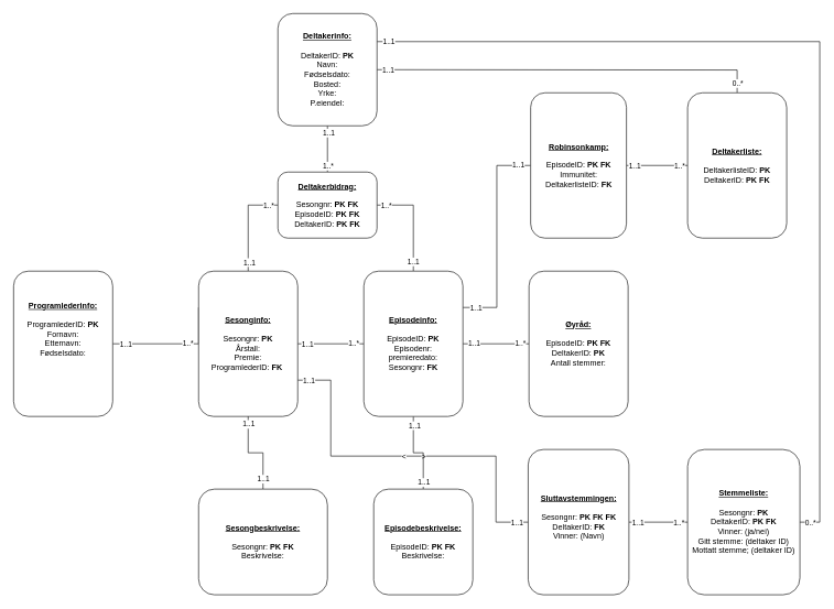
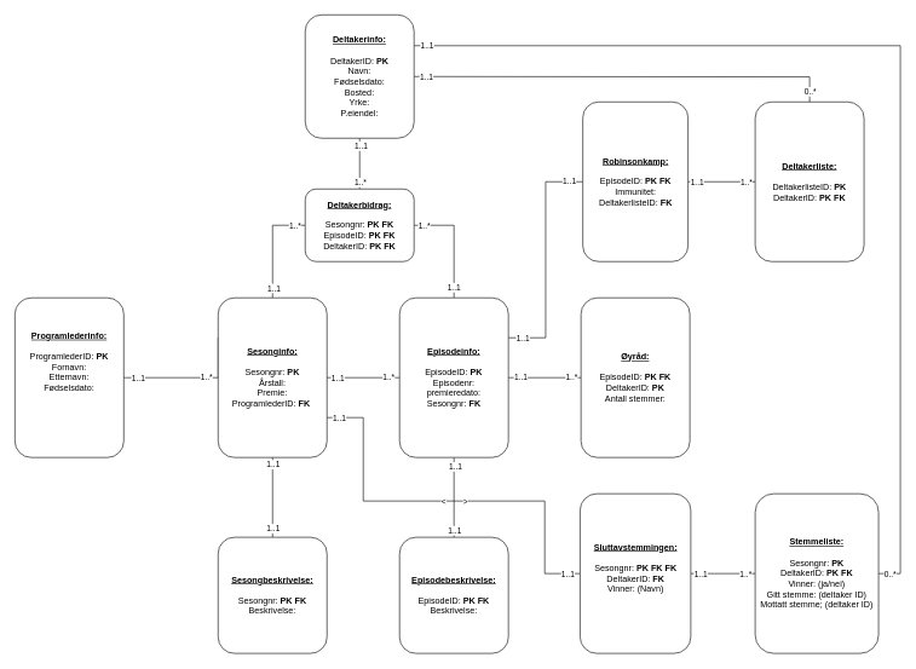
- <mxCell id="49" value="&lt;div&gt;&lt;u&gt;&lt;b&gt;Sesongbeskrivelse:&lt;/b&gt;&lt;/u&gt;&lt;/div&gt;&lt;div&gt;&lt;u&gt;&lt;b&gt;&lt;br&gt;&lt;/b&gt;&lt;/u&gt;&lt;/div&gt;&lt;div&gt;Sesongnr: &lt;b&gt;PK FK&lt;/b&gt;&lt;/div&gt;&lt;div&gt;Beskrivelse:&lt;br&gt;&lt;/div&gt;" style="rounded=1;whiteSpace=wrap;html=1;" vertex="1" parent="1"><mxGeometry x="300" y="740" width="195" height="160" as="geometry" /></mxCell>
+ <mxCell id="49" value="&lt;div&gt;&lt;u&gt;&lt;b&gt;Sesongbeskrivelse:&lt;/b&gt;&lt;/u&gt;&lt;/div&gt;&lt;div&gt;&lt;u&gt;&lt;b&gt;&lt;br&gt;&lt;/b&gt;&lt;/u&gt;&lt;/div&gt;&lt;div&gt;Sesongnr: &lt;b&gt;PK FK&lt;/b&gt;&lt;/div&gt;&lt;div&gt;Beskrivelse:&lt;br&gt;&lt;/div&gt;" style="rounded=1;whiteSpace=wrap;html=1;" vertex="1" parent="1"><mxGeometry x="300" y="740" width="150" height="160" as="geometry" /></mxCell>
- <mxCell id="50" value="&lt;div&gt;&lt;u&gt;&lt;b&gt;Episodebeskrivelse:&lt;/b&gt;&lt;/u&gt;&lt;/div&gt;&lt;div&gt;&lt;u&gt;&lt;b&gt;&lt;br&gt;&lt;/b&gt;&lt;/u&gt;&lt;/div&gt;&lt;div&gt;EpisodeID: &lt;b&gt;PK FK&lt;/b&gt;&lt;/div&gt;&lt;div&gt;Beskrivelse:&lt;br&gt;&lt;u&gt;&lt;b&gt;&lt;/b&gt;&lt;/u&gt;&lt;/div&gt;" style="rounded=1;whiteSpace=wrap;html=1;" vertex="1" parent="1"><mxGeometry x="565" y="740" width="150" height="160" as="geometry" /></mxCell>
+ <mxCell id="50" value="&lt;div&gt;&lt;u&gt;&lt;b&gt;Episodebeskrivelse:&lt;/b&gt;&lt;/u&gt;&lt;/div&gt;&lt;div&gt;&lt;u&gt;&lt;b&gt;&lt;br&gt;&lt;/b&gt;&lt;/u&gt;&lt;/div&gt;&lt;div&gt;EpisodeID: &lt;b&gt;PK FK&lt;/b&gt;&lt;/div&gt;&lt;div&gt;Beskrivelse:&lt;br&gt;&lt;u&gt;&lt;b&gt;&lt;/b&gt;&lt;/u&gt;&lt;/div&gt;" style="rounded=1;whiteSpace=wrap;html=1;" vertex="1" parent="1"><mxGeometry x="550" y="740" width="150" height="160" as="geometry" /></mxCell>
